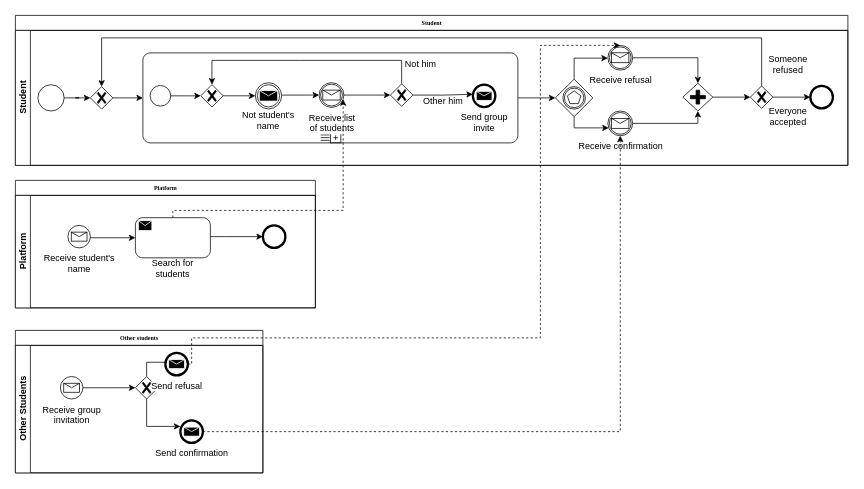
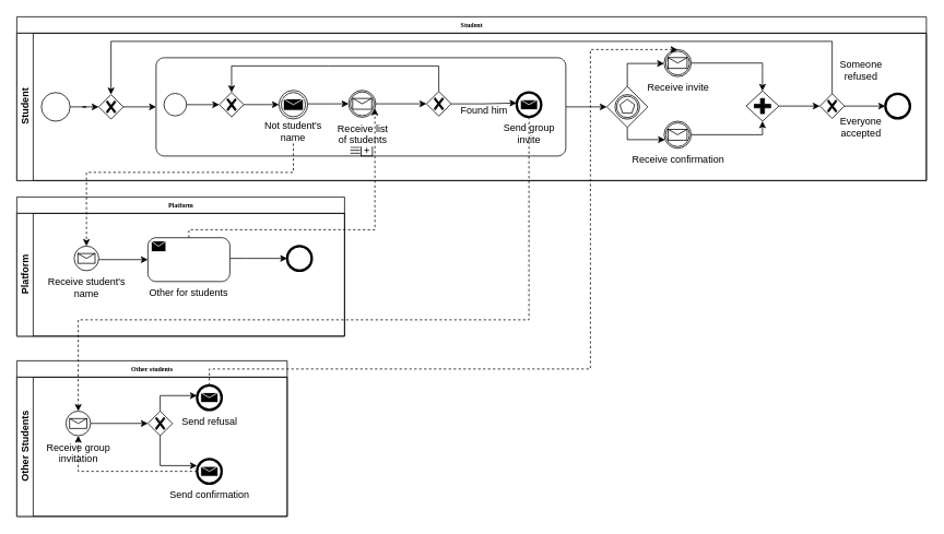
- <mxCell id="22" value="Not him" style="text;html=1;strokeColor=none;fillColor=none;align=center;verticalAlign=middle;whiteSpace=wrap;rounded=0;" parent="7" vertex="1"><mxGeometry x="320" width="100.77" height="30" as="geometry" /></mxCell>
- <mxCell id="27" value="&lt;div&gt;Receive refusal&lt;br&gt;&lt;/div&gt;" style="points=[[0.145,0.145,0],[0.5,0,0],[0.855,0.145,0],[1,0.5,0],[0.855,0.855,0],[0.5,1,0],[0.145,0.855,0],[0,0.5,0]];shape=mxgraph.bpmn.event;html=1;verticalLabelPosition=bottom;labelBackgroundColor=#ffffff;verticalAlign=top;align=center;perimeter=ellipsePerimeter;outlineConnect=0;aspect=fixed;outline=catching;symbol=message;" parent="3" vertex="1"><mxGeometry x="790" y="20" width="33" height="33" as="geometry" /></mxCell>
+ <mxCell id="27" value="&lt;div&gt;Receive invite&lt;br&gt;&lt;/div&gt;" style="points=[[0.145,0.145,0],[0.5,0,0],[0.855,0.145,0],[1,0.5,0],[0.855,0.855,0],[0.5,1,0],[0.145,0.855,0],[0,0.5,0]];shape=mxgraph.bpmn.event;html=1;verticalLabelPosition=bottom;labelBackgroundColor=#ffffff;verticalAlign=top;align=center;perimeter=ellipsePerimeter;outlineConnect=0;aspect=fixed;outline=catching;symbol=message;" parent="3" vertex="1"><mxGeometry x="790" y="20" width="33" height="33" as="geometry" /></mxCell>
- <mxCell id="20" value="Other him" style="text;html=1;strokeColor=none;fillColor=none;align=center;verticalAlign=middle;whiteSpace=wrap;rounded=0;" parent="7" vertex="1"><mxGeometry x="350" y="50" width="100.77" height="30" as="geometry" /></mxCell>
+ <mxCell id="20" value="Found him" style="text;html=1;strokeColor=none;fillColor=none;align=center;verticalAlign=middle;whiteSpace=wrap;rounded=0;" parent="7" vertex="1"><mxGeometry x="350" y="50" width="100.77" height="30" as="geometry" /></mxCell>
+ <mxCell id="57" style="edgeStyle=orthogonalEdgeStyle;rounded=0;orthogonalLoop=1;jettySize=auto;html=1;entryX=0.5;entryY=0;entryDx=0;entryDy=0;entryPerimeter=0;dashed=1;" edge="1" parent="1" source="12" target="47"><mxGeometry relative="1" as="geometry"><Array as="points"><mxPoint x="358" y="210" /><mxPoint x="105" y="210" /></Array></mxGeometry></mxCell>
- <mxCell id="43" value="Search for students" style="text;html=1;strokeColor=none;fillColor=none;align=center;verticalAlign=middle;whiteSpace=wrap;rounded=0;" vertex="1" parent="41"><mxGeometry x="160" y="81.5" width="100" height="30" as="geometry" /></mxCell>
+ <mxCell id="43" value="Other for students" style="text;html=1;strokeColor=none;fillColor=none;align=center;verticalAlign=middle;whiteSpace=wrap;rounded=0;" vertex="1" parent="41"><mxGeometry x="160" y="81.5" width="100" height="30" as="geometry" /></mxCell>
+ <mxCell id="59" style="edgeStyle=orthogonalEdgeStyle;rounded=0;orthogonalLoop=1;jettySize=auto;html=1;dashed=1;" edge="1" parent="1" source="21" target="54"><mxGeometry relative="1" as="geometry"><Array as="points"><mxPoint x="645" y="390" /><mxPoint x="95" y="390" /></Array></mxGeometry></mxCell>
- <mxCell id="55" value="Send refusal" style="points=[[0.145,0.145,0],[0.5,0,0],[0.855,0.145,0],[1,0.5,0],[0.855,0.855,0],[0.5,1,0],[0.145,0.855,0],[0,0.5,0]];shape=mxgraph.bpmn.event;html=1;verticalLabelPosition=bottom;labelBackgroundColor=#ffffff;verticalAlign=top;align=center;perimeter=ellipsePerimeter;outlineConnect=0;aspect=fixed;outline=end;symbol=message;" vertex="1" parent="49"><mxGeometry x="200" y="10" width="30" height="30" as="geometry" /></mxCell>
+ <mxCell id="55" value="Send refusal" style="points=[[0.145,0.145,0],[0.5,0,0],[0.855,0.145,0],[1,0.5,0],[0.855,0.855,0],[0.5,1,0],[0.145,0.855,0],[0,0.5,0]];shape=mxgraph.bpmn.event;html=1;verticalLabelPosition=bottom;labelBackgroundColor=#ffffff;verticalAlign=top;align=center;perimeter=ellipsePerimeter;outlineConnect=0;aspect=fixed;outline=end;symbol=message;" vertex="1" parent="49"><mxGeometry x="220" y="10" width="30" height="30" as="geometry" /></mxCell>
- <mxCell id="61" style="edgeStyle=orthogonalEdgeStyle;rounded=0;orthogonalLoop=1;jettySize=auto;html=1;entryX=0.5;entryY=1;entryDx=0;entryDy=0;entryPerimeter=0;dashed=1;" edge="1" parent="1" source="56" target="29"><mxGeometry relative="1" as="geometry" /></mxCell>
+ <mxCell id="61" style="edgeStyle=orthogonalEdgeStyle;rounded=0;orthogonalLoop=1;jettySize=auto;html=1;dashed=1;" edge="1" parent="1" source="56" target="54"><mxGeometry relative="1" as="geometry" /></mxCell>
